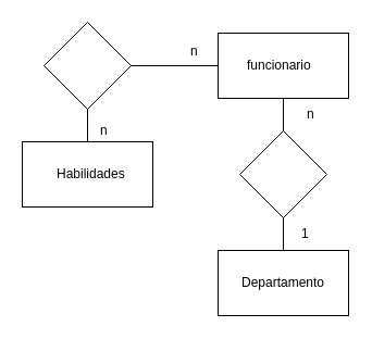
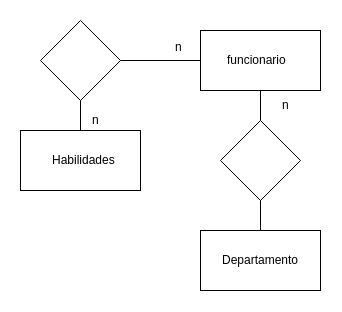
- <mxCell id="14" value="1" style="text;html=1;resizable=0;points=[];autosize=1;align=left;verticalAlign=top;spacingTop=-4;" parent="1" vertex="1"><mxGeometry x="275" y="205" width="20" height="20" as="geometry" /></mxCell>
